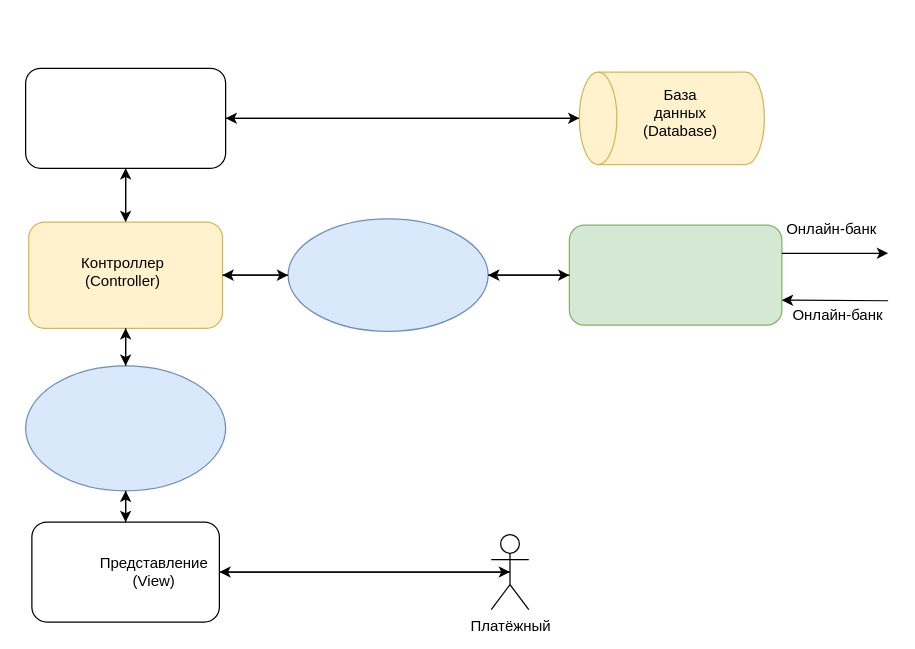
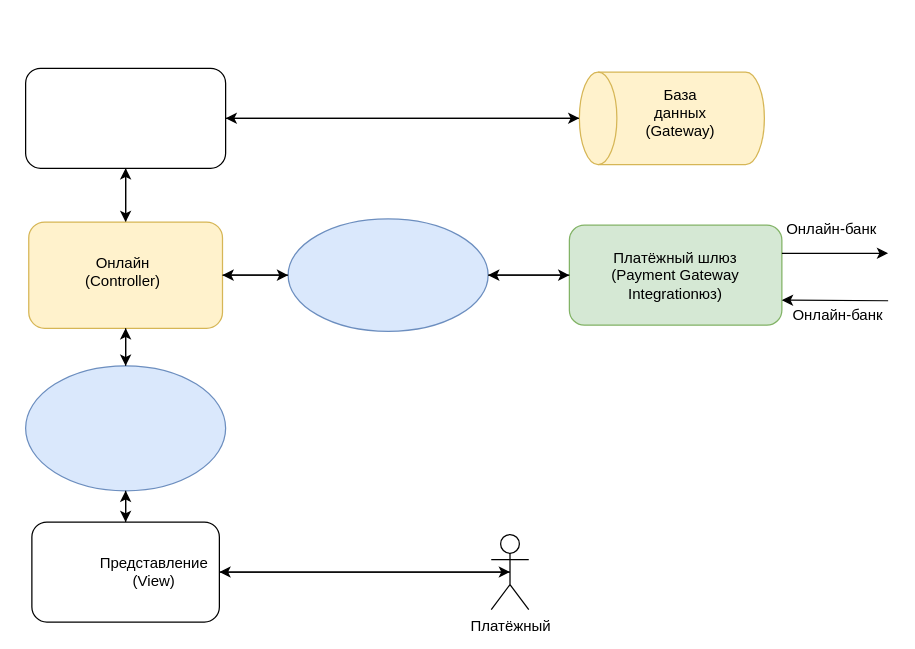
- <mxCell id="13" value="База данных (Database)" style="text;html=1;align=center;verticalAlign=middle;whiteSpace=wrap;rounded=0;" parent="1" vertex="1"><mxGeometry x="514" y="75" width="60" height="30" as="geometry" /></mxCell>
+ <mxCell id="13" value="База данных (Gateway)" style="text;html=1;align=center;verticalAlign=middle;whiteSpace=wrap;rounded=0;" parent="1" vertex="1"><mxGeometry x="514" y="75" width="60" height="30" as="geometry" /></mxCell>
- <mxCell id="11" value="Контроллер (Controller)" style="text;html=1;align=center;verticalAlign=middle;whiteSpace=wrap;rounded=0;" parent="1" vertex="1"><mxGeometry x="67.5" y="202" width="60" height="30" as="geometry" /></mxCell>
+ <mxCell id="11" value="Онлайн (Controller)" style="text;html=1;align=center;verticalAlign=middle;whiteSpace=wrap;rounded=0;" parent="1" vertex="1"><mxGeometry x="67.5" y="202" width="60" height="30" as="geometry" /></mxCell>
+ <mxCell id="14" value="Платёжный шлюз (Payment Gateway Integrationюз)" style="text;html=1;align=center;verticalAlign=middle;whiteSpace=wrap;rounded=0;" parent="1" vertex="1"><mxGeometry x="480" y="204.5" width="120" height="30" as="geometry" /></mxCell>
